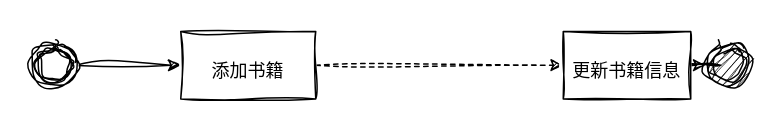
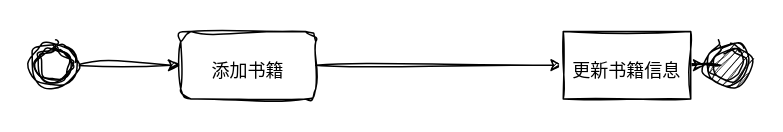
- <mxCell id="6" value="&lt;font style=&quot;font-size: 12px;&quot;&gt;添加书籍&lt;/font&gt;" style="whiteSpace=wrap;html=1;fontSize=20;fontFamily=Architects Daughter;dashed=0;sketch=1;hachureGap=4;jiggle=2;curveFitting=1;fontSource=https%3A%2F%2Ffonts.googleapis.com%2Fcss%3Ffamily%3DArchitects%2BDaughter;" vertex="1" parent="1"><mxGeometry x="120" y="20.5" width="90" height="45" as="geometry" /></mxCell>
+ <mxCell id="6" value="&lt;font style=&quot;font-size: 12px;&quot;&gt;添加书籍&lt;/font&gt;" style="whiteSpace=wrap;html=1;fontSize=20;fontFamily=Architects Daughter;dashed=0;sketch=1;hachureGap=4;jiggle=2;curveFitting=1;fontSource=https%3A%2F%2Ffonts.googleapis.com%2Fcss%3Ffamily%3DArchitects%2BDaughter;rounded=1;" vertex="1" parent="1"><mxGeometry x="120" y="20.5" width="90" height="45" as="geometry" /></mxCell>
- <mxCell id="5" value="" style="edgeStyle=orthogonalEdgeStyle;rounded=0;sketch=1;hachureGap=4;jiggle=2;curveFitting=1;orthogonalLoop=1;jettySize=auto;html=1;fontFamily=Architects Daughter;fontSource=https%3A%2F%2Ffonts.googleapis.com%2Fcss%3Ffamily%3DArchitects%2BDaughter;fontSize=16;dashed=1;" edge="1" parent="1" source="6" target="8"><mxGeometry relative="1" as="geometry" /></mxCell>
+ <mxCell id="5" value="" style="edgeStyle=orthogonalEdgeStyle;rounded=0;sketch=1;hachureGap=4;jiggle=2;curveFitting=1;orthogonalLoop=1;jettySize=auto;html=1;fontFamily=Architects Daughter;fontSource=https%3A%2F%2Ffonts.googleapis.com%2Fcss%3Ffamily%3DArchitects%2BDaughter;fontSize=16;" edge="1" parent="1" source="6" target="8"><mxGeometry relative="1" as="geometry" /></mxCell>
